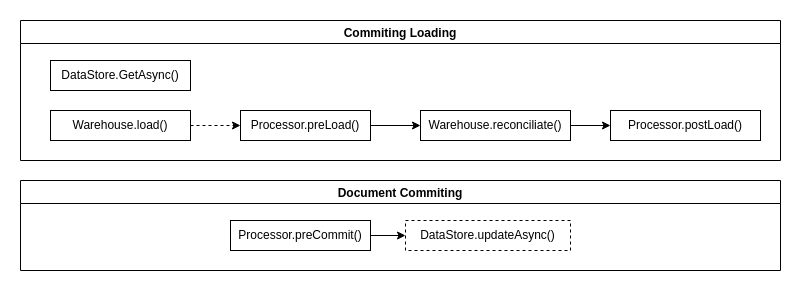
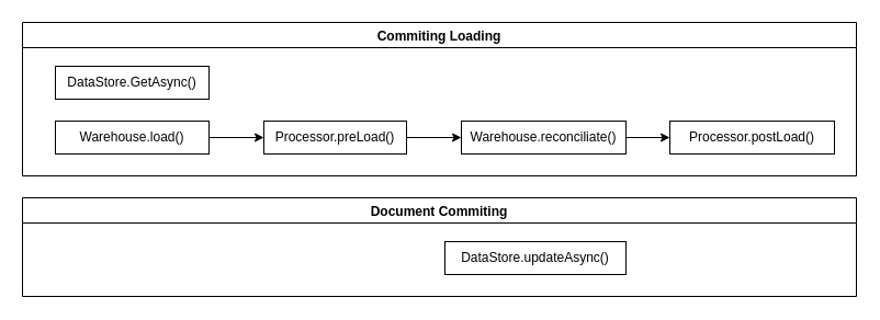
- <mxCell id="3" style="edgeStyle=orthogonalEdgeStyle;rounded=0;orthogonalLoop=1;jettySize=auto;html=1;entryX=0;entryY=0.5;entryDx=0;entryDy=0;dashed=1;" parent="2" source="4" target="6" edge="1"><mxGeometry relative="1" as="geometry" /></mxCell>
+ <mxCell id="3" style="edgeStyle=orthogonalEdgeStyle;rounded=0;orthogonalLoop=1;jettySize=auto;html=1;entryX=0;entryY=0.5;entryDx=0;entryDy=0;" parent="2" source="4" target="6" edge="1"><mxGeometry relative="1" as="geometry" /></mxCell>
- <mxCell id="13" value="Processor.preCommit()" style="rounded=0;whiteSpace=wrap;html=1;" parent="11" vertex="1"><mxGeometry x="210" y="40" width="140" height="30" as="geometry" /></mxCell>
- <mxCell id="12" value="" style="edgeStyle=orthogonalEdgeStyle;rounded=0;orthogonalLoop=1;jettySize=auto;html=1;" parent="11" source="13" target="14" edge="1"><mxGeometry relative="1" as="geometry" /></mxCell>
- <mxCell id="14" value="DataStore.updateAsync()" style="rounded=0;whiteSpace=wrap;html=1;dashed=1;" parent="11" vertex="1"><mxGeometry x="385" y="40" width="165" height="30" as="geometry" /></mxCell>
+ <mxCell id="14" value="DataStore.updateAsync()" style="rounded=0;whiteSpace=wrap;html=1;" parent="11" vertex="1"><mxGeometry x="385" y="40" width="165" height="30" as="geometry" /></mxCell>
